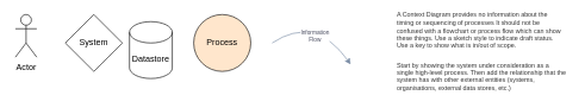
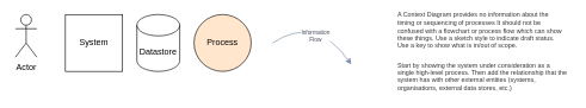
- <mxCell id="3" value="System" style="rhombus;whiteSpace=wrap;html=1;aspect=fixed;" vertex="1" parent="1"><mxGeometry x="90" y="20" width="80" height="80" as="geometry" /></mxCell>
+ <mxCell id="3" value="System" style="whiteSpace=wrap;html=1;aspect=fixed;" vertex="1" parent="1"><mxGeometry x="90" y="20" width="80" height="80" as="geometry" /></mxCell>
- <mxCell id="4" value="Datastore" style="shape=cylinder3;whiteSpace=wrap;html=1;boundedLbl=1;backgroundOutline=1;size=15;rounded=0;" vertex="1" parent="1"><mxGeometry x="180" y="30" width="60" height="80" as="geometry" /></mxCell>
+ <mxCell id="4" value="Datastore" style="shape=cylinder3;whiteSpace=wrap;html=1;boundedLbl=1;backgroundOutline=1;size=15;rounded=0;" vertex="1" parent="1"><mxGeometry x="190" y="20" width="60" height="80" as="geometry" /></mxCell>
